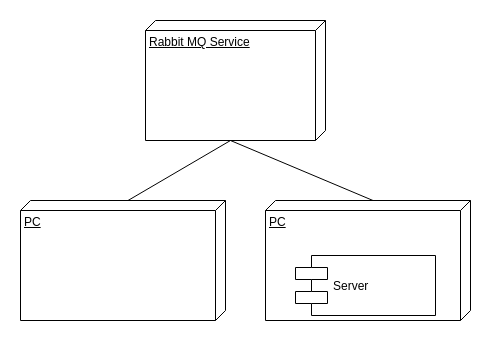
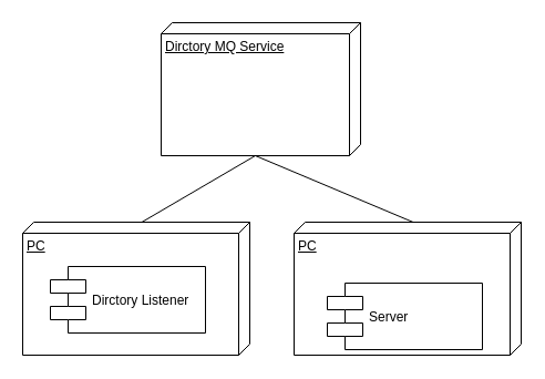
- <mxCell id="3" value="Rabbit MQ Service" style="verticalAlign=top;align=left;spacingTop=8;spacingLeft=2;spacingRight=12;shape=cube;size=10;direction=south;fontStyle=4;html=1;" vertex="1" parent="1"><mxGeometry x="145" y="20" width="180" height="120" as="geometry" /></mxCell>
+ <mxCell id="3" value="Dirctory MQ Service" style="verticalAlign=top;align=left;spacingTop=8;spacingLeft=2;spacingRight=12;shape=cube;size=10;direction=south;fontStyle=4;html=1;" vertex="1" parent="1"><mxGeometry x="145" y="20" width="180" height="120" as="geometry" /></mxCell>
+ <mxCell id="4" value="Dirctory Listener" style="shape=component;align=left;spacingLeft=36;" vertex="1" parent="1"><mxGeometry x="45" y="240" width="140" height="60" as="geometry" /></mxCell>
